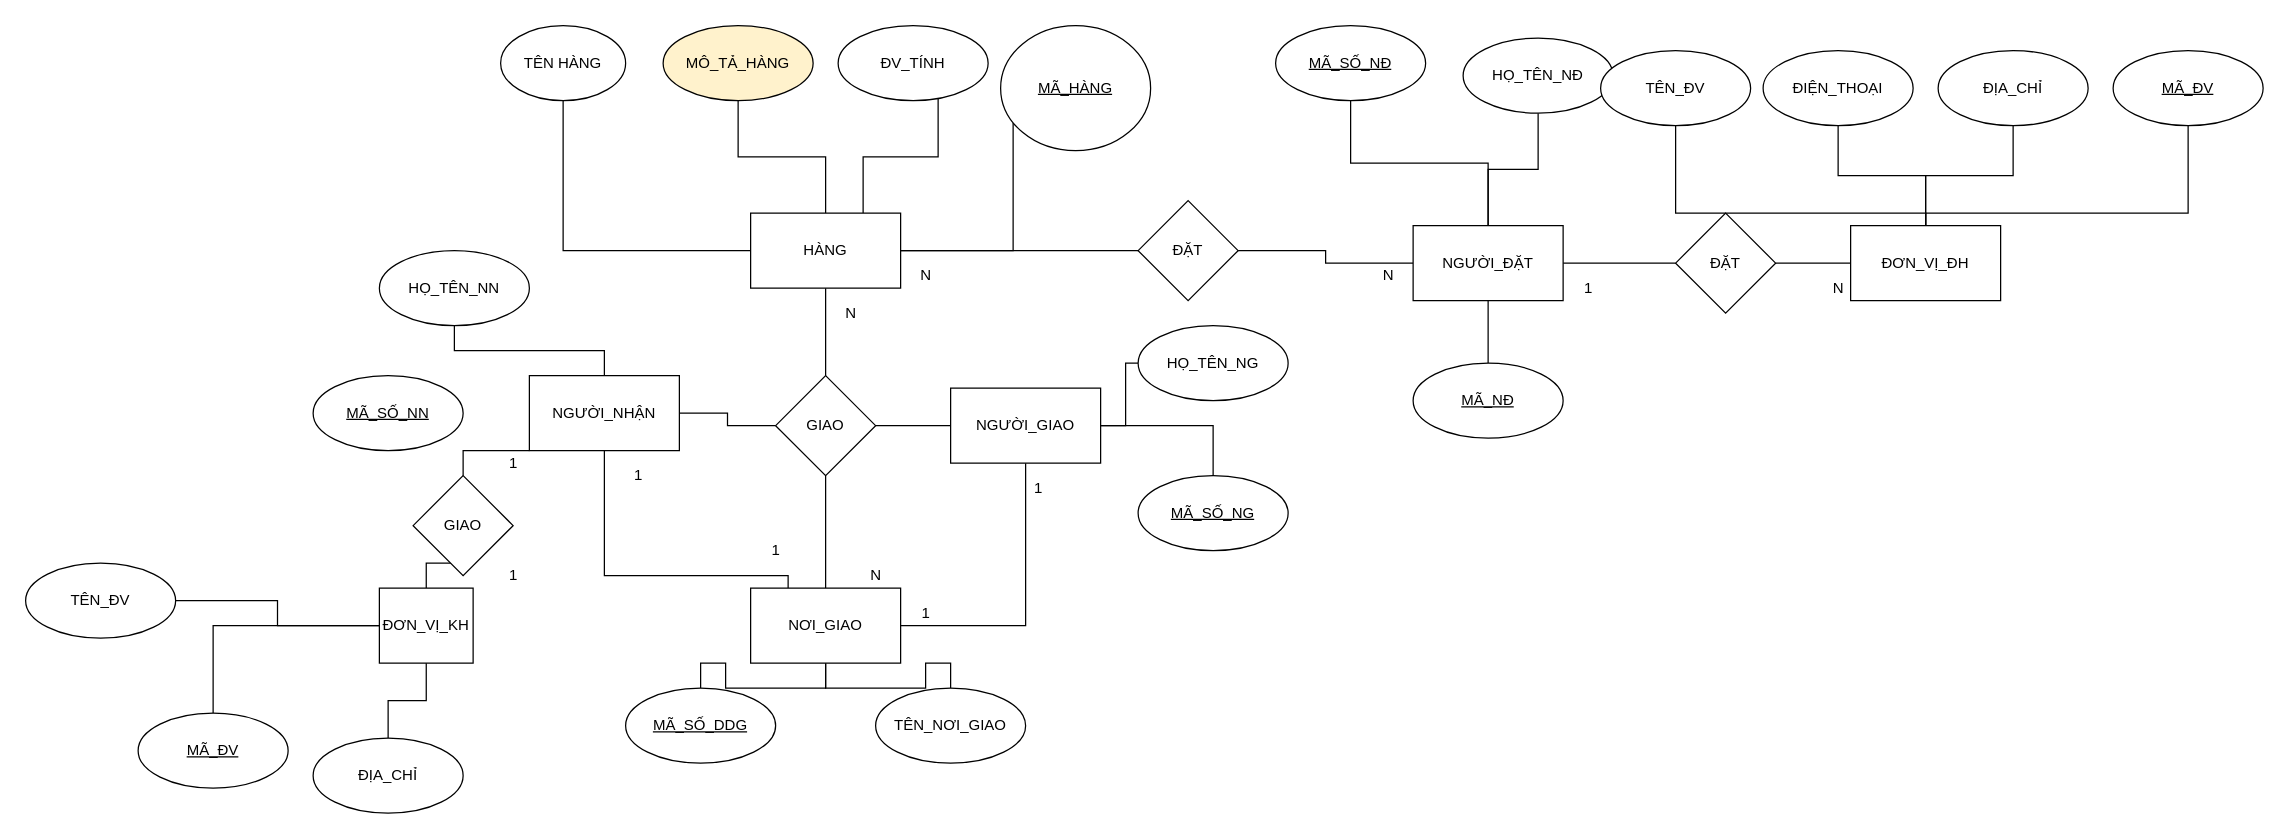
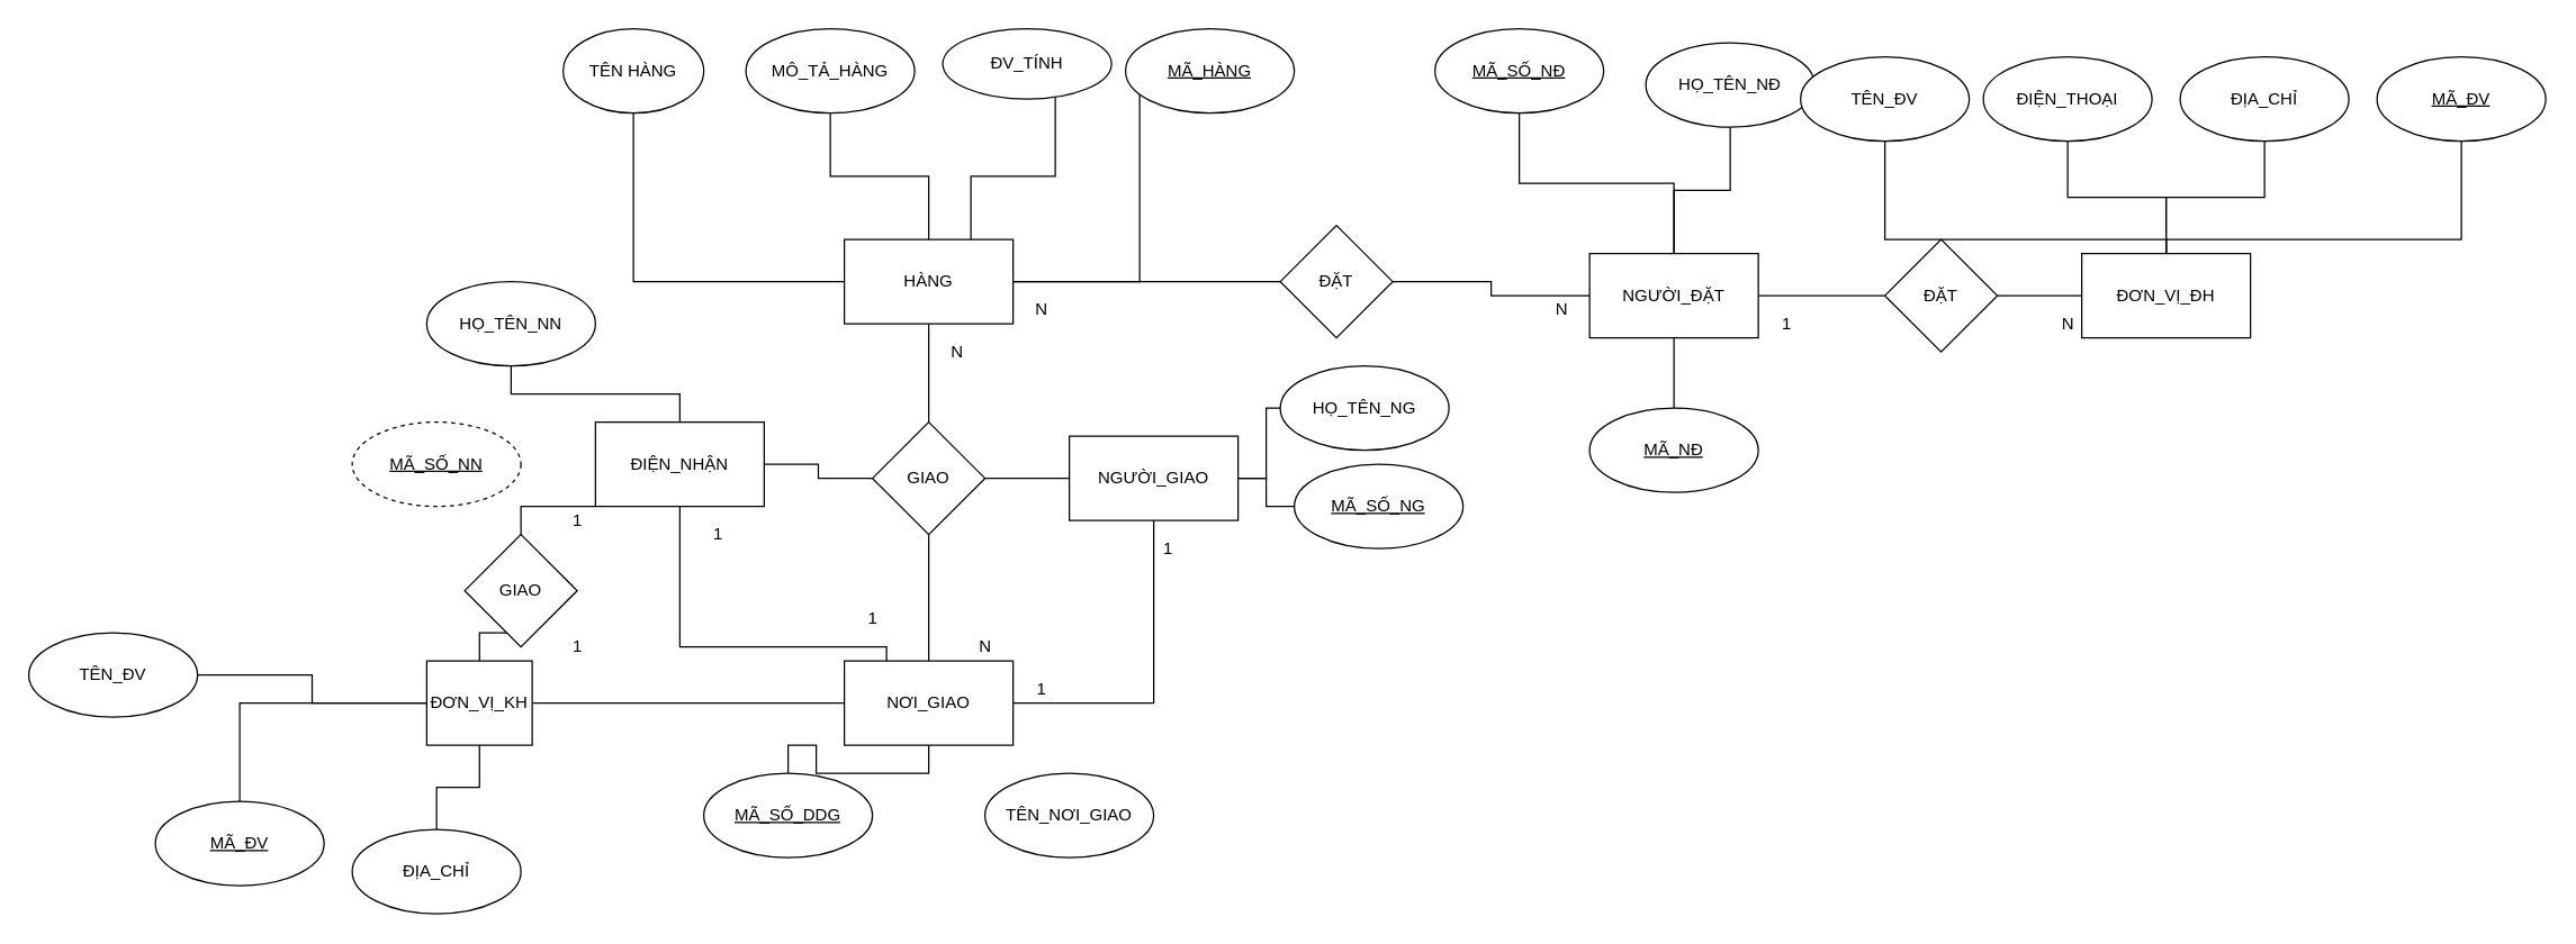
- <mxCell id="18" value="MÔ_TẢ_HÀNG" style="ellipse;whiteSpace=wrap;html=1;rounded=0;fillColor=#fff2cc;" vertex="1" parent="1"><mxGeometry x="530" y="20" width="120" height="60" as="geometry" /></mxCell>
+ <mxCell id="18" value="MÔ_TẢ_HÀNG" style="ellipse;whiteSpace=wrap;html=1;rounded=0;" vertex="1" parent="1"><mxGeometry x="530" y="20" width="120" height="60" as="geometry" /></mxCell>
- <mxCell id="17" value="ĐV_TÍNH" style="ellipse;whiteSpace=wrap;html=1;rounded=0;" vertex="1" parent="1"><mxGeometry x="670" y="20" width="120" height="60" as="geometry" /></mxCell>
+ <mxCell id="17" value="ĐV_TÍNH" style="ellipse;whiteSpace=wrap;html=1;rounded=0;" vertex="1" parent="1"><mxGeometry x="670" y="20" width="120" height="50" as="geometry" /></mxCell>
- <mxCell id="51" value="&lt;u&gt;MÃ_HÀNG&lt;/u&gt;" style="ellipse;whiteSpace=wrap;html=1;rounded=0;" vertex="1" parent="1"><mxGeometry x="800" y="20" width="120" height="100" as="geometry" /></mxCell>
+ <mxCell id="51" value="&lt;u&gt;MÃ_HÀNG&lt;/u&gt;" style="ellipse;whiteSpace=wrap;html=1;rounded=0;" vertex="1" parent="1"><mxGeometry x="800" y="20" width="120" height="60" as="geometry" /></mxCell>
- <mxCell id="35" value="&lt;u&gt;MÃ_SỐ_NN&lt;/u&gt;" style="ellipse;whiteSpace=wrap;html=1;rounded=0;" vertex="1" parent="1"><mxGeometry x="250" y="300" width="120" height="60" as="geometry" /></mxCell>
+ <mxCell id="35" value="&lt;u&gt;MÃ_SỐ_NN&lt;/u&gt;" style="ellipse;whiteSpace=wrap;html=1;rounded=0;dashed=1;" vertex="1" parent="1"><mxGeometry x="250" y="300" width="120" height="60" as="geometry" /></mxCell>
- <mxCell id="53" value="NGƯỜI_NHẬN" style="rounded=0;whiteSpace=wrap;html=1;" vertex="1" parent="1"><mxGeometry x="423" y="300" width="120" height="60" as="geometry" /></mxCell>
+ <mxCell id="53" value="ĐIỆN_NHẬN" style="rounded=0;whiteSpace=wrap;html=1;" vertex="1" parent="1"><mxGeometry x="423" y="300" width="120" height="60" as="geometry" /></mxCell>
- <mxCell id="40" value="&lt;u&gt;MÃ_SỐ_NG&lt;/u&gt;" style="ellipse;whiteSpace=wrap;html=1;rounded=0;" vertex="1" parent="1"><mxGeometry x="910" y="380" width="120" height="60" as="geometry" /></mxCell>
+ <mxCell id="40" value="&lt;u&gt;MÃ_SỐ_NG&lt;/u&gt;" style="ellipse;whiteSpace=wrap;html=1;rounded=0;" vertex="1" parent="1"><mxGeometry x="920" y="330" width="120" height="60" as="geometry" /></mxCell>
- <mxCell id="28" value="" style="edgeStyle=orthogonalEdgeStyle;rounded=0;orthogonalLoop=1;jettySize=auto;html=1;endArrow=none;endFill=0;" edge="1" parent="1" source="32" target="34"><mxGeometry relative="1" as="geometry" /></mxCell>
+ <mxCell id="28" value="" style="edgeStyle=orthogonalEdgeStyle;rounded=0;orthogonalLoop=1;jettySize=auto;html=1;endArrow=none;endFill=0;" edge="1" parent="1" source="32" target="5"><mxGeometry relative="1" as="geometry" /></mxCell>
